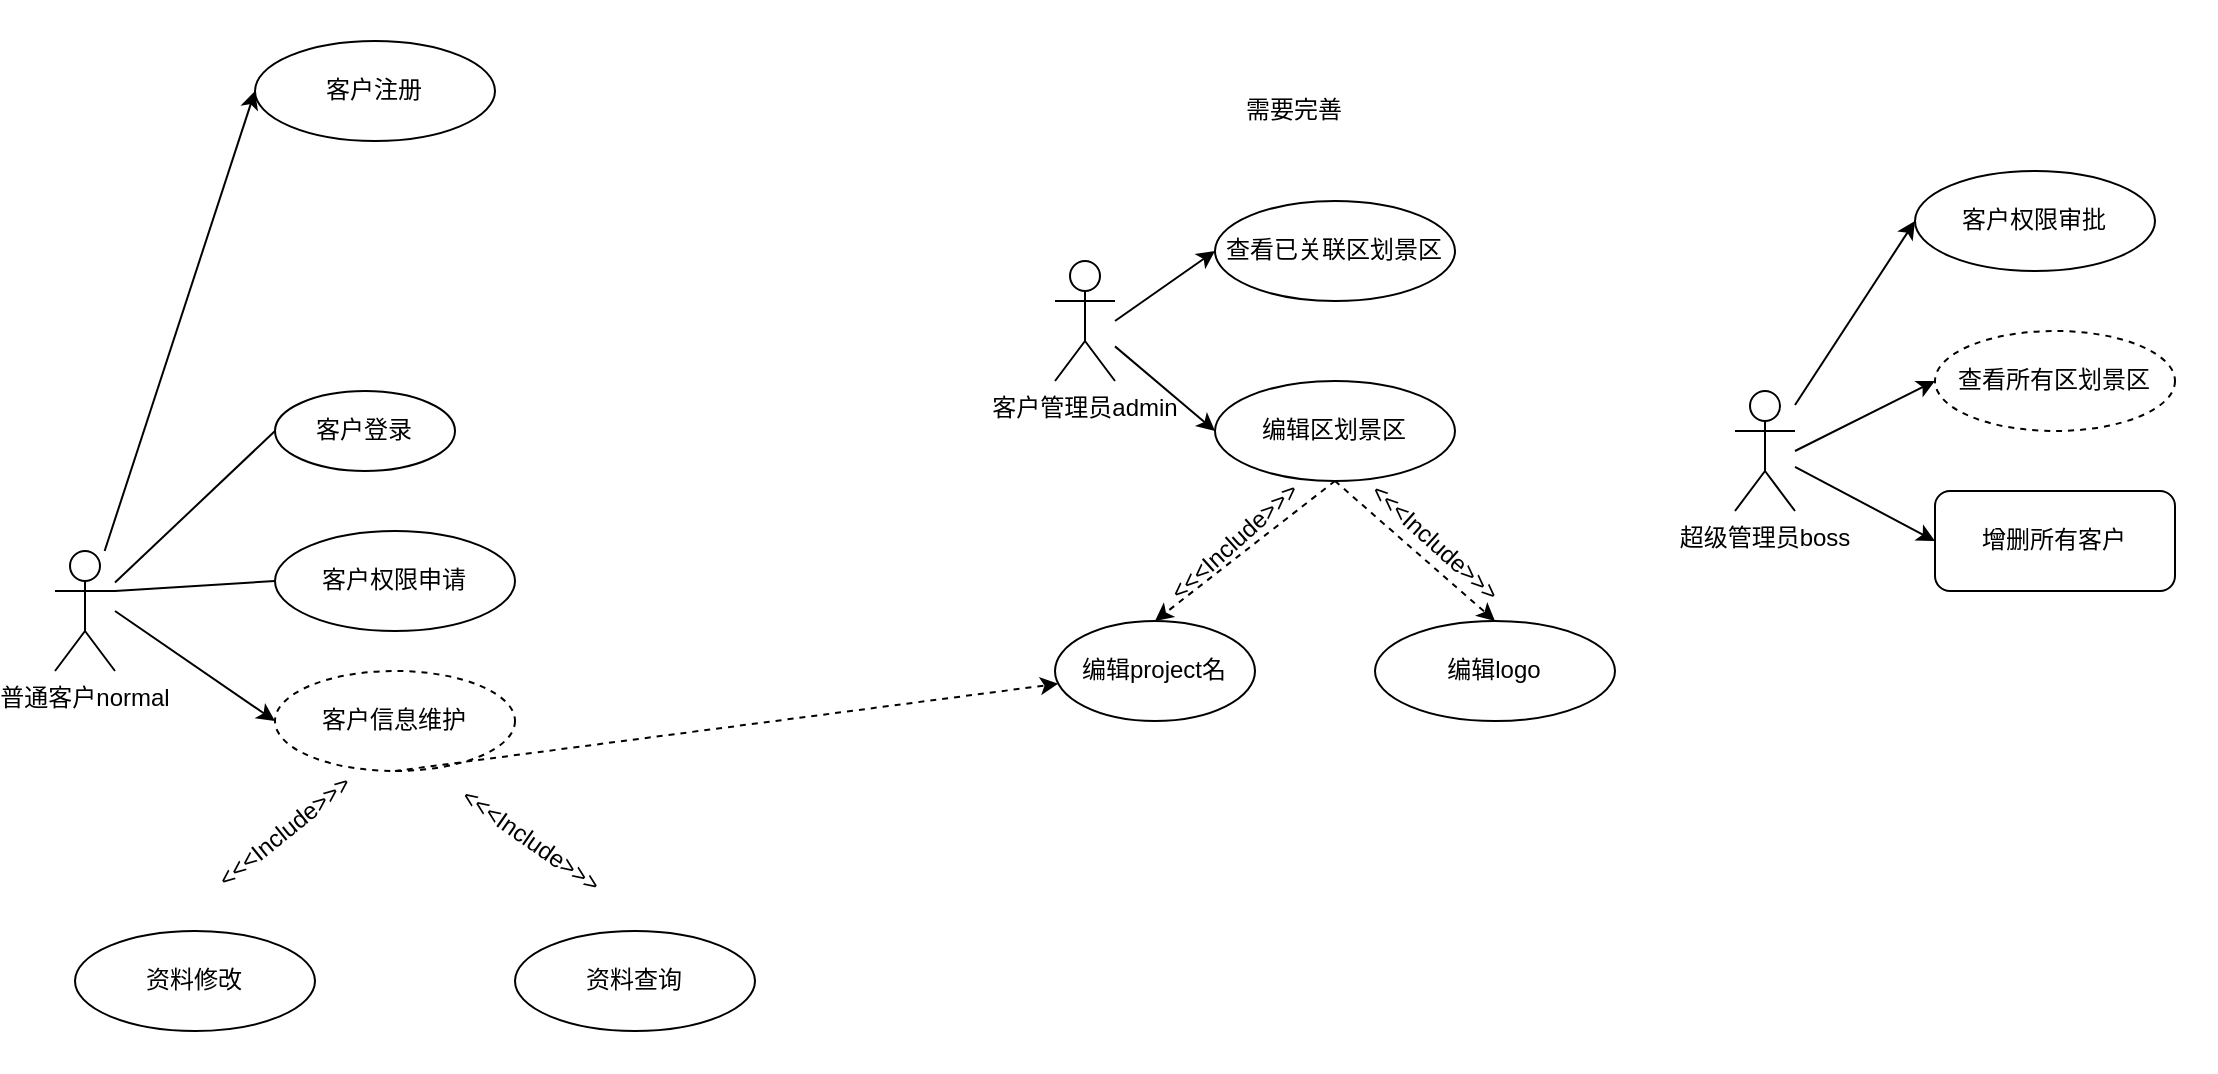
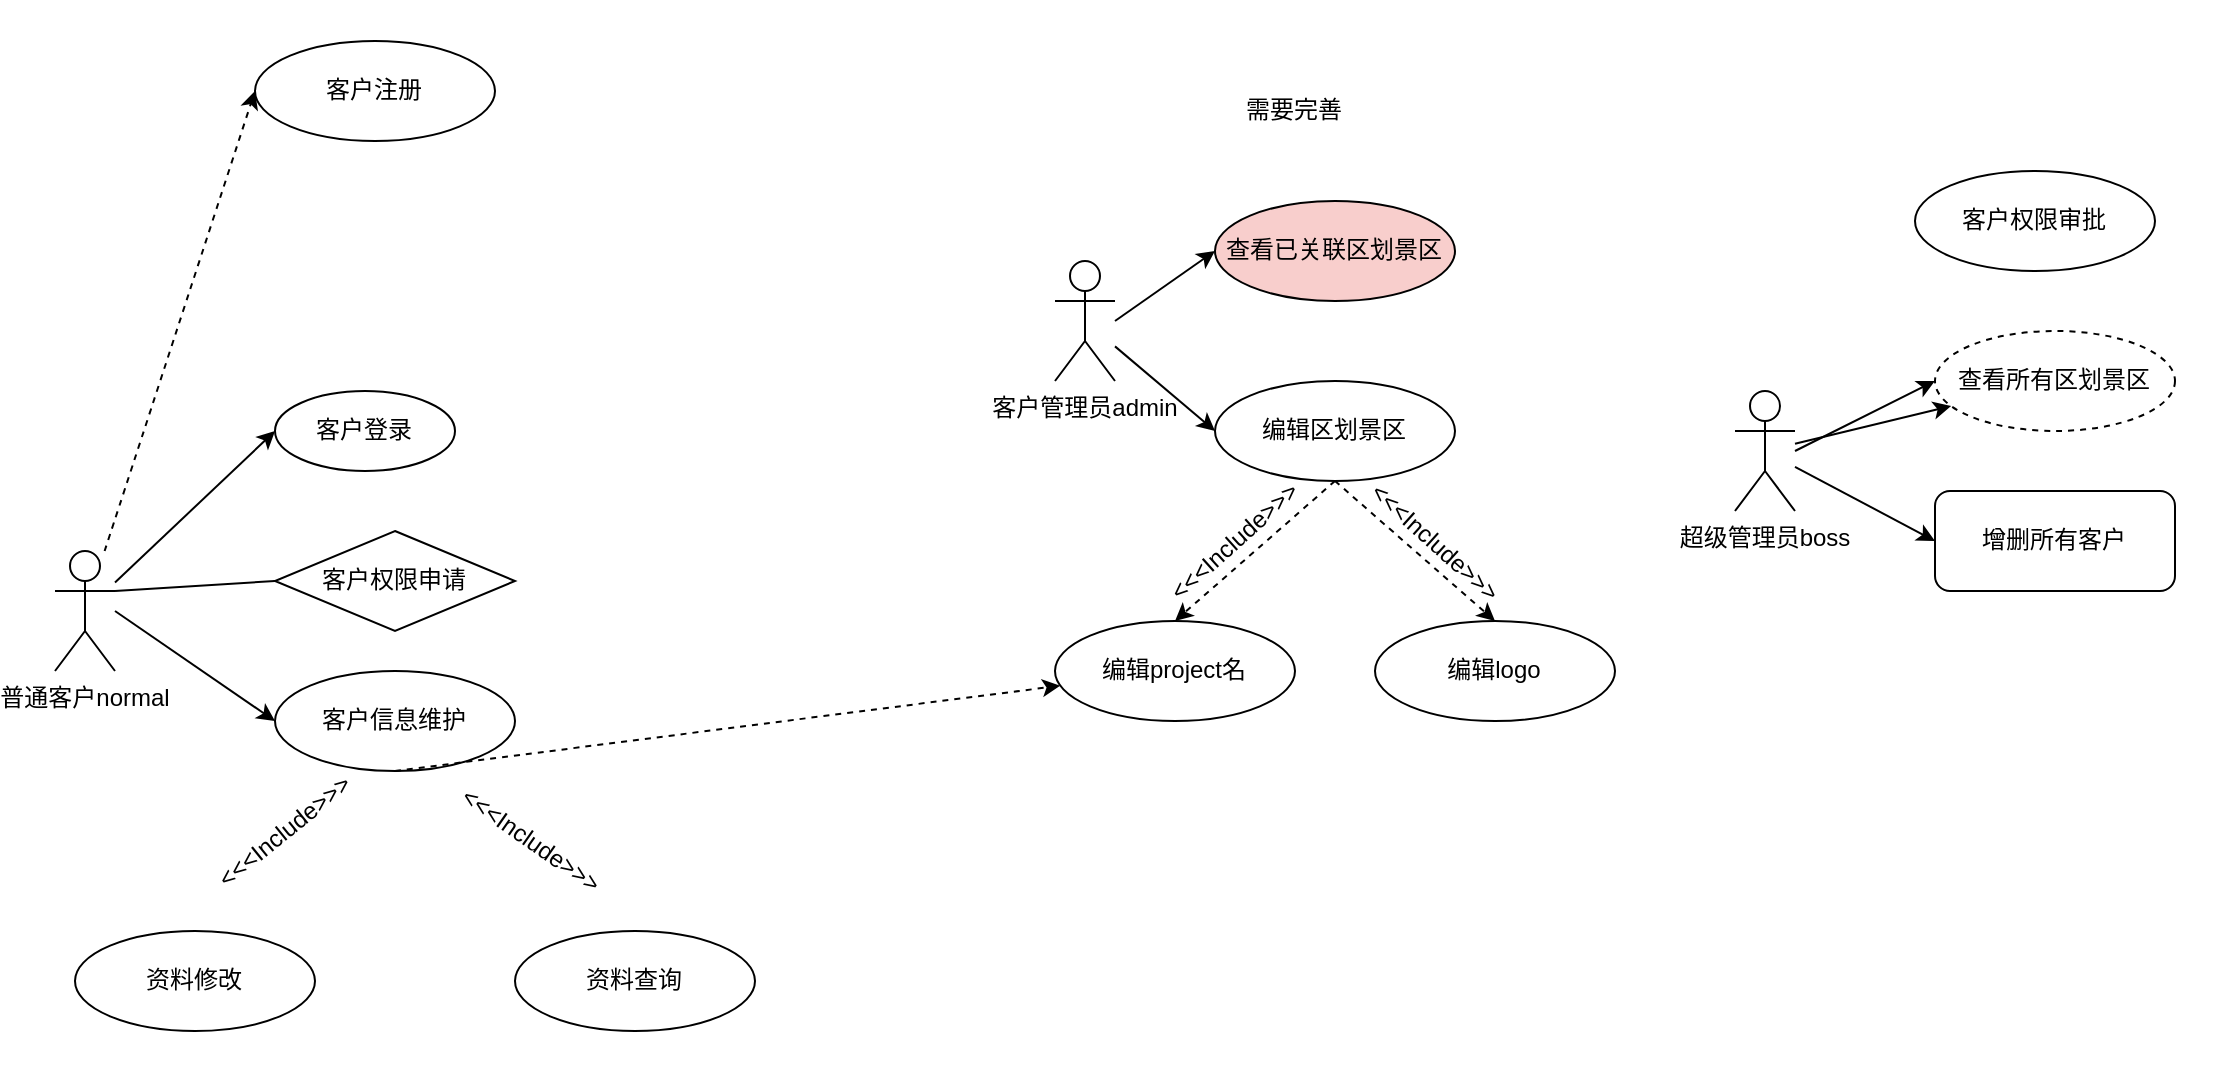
- <mxCell id="21" value="查看已关联区划景区" style="ellipse;whiteSpace=wrap;html=1;" vertex="1" parent="1"><mxGeometry x="600" y="100" width="120" height="50" as="geometry" /></mxCell>
+ <mxCell id="21" value="查看已关联区划景区" style="ellipse;whiteSpace=wrap;html=1;fillColor=#f8cecc;" vertex="1" parent="1"><mxGeometry x="600" y="100" width="120" height="50" as="geometry" /></mxCell>
- <mxCell id="33" value="" style="endArrow=classic;html=1;entryX=0;entryY=0.5;entryDx=0;entryDy=0;curved=1;" edge="1" parent="1" source="16" target="32"><mxGeometry width="50" height="50" relative="1" as="geometry"><mxPoint x="1210" y="228.182" as="sourcePoint" /><mxPoint x="960" y="210" as="targetPoint" /></mxGeometry></mxCell>
+ <mxCell id="33" value="" style="endArrow=classic;html=1;curved=1;" edge="1" parent="1" source="16" target="17"><mxGeometry width="50" height="50" relative="1" as="geometry"><mxPoint x="1210" y="228.182" as="sourcePoint" /><mxPoint x="960" y="210" as="targetPoint" /></mxGeometry></mxCell>
- <mxCell id="10" value="" style="endArrow=classic;html=1;entryX=0;entryY=0.5;entryDx=0;entryDy=0;curved=1;" edge="1" parent="1" source="2" target="9"><mxGeometry width="50" height="50" relative="1" as="geometry"><mxPoint x="230" y="305" as="sourcePoint" /><mxPoint x="280" y="255" as="targetPoint" /></mxGeometry></mxCell>
+ <mxCell id="10" value="" style="endArrow=classic;html=1;entryX=0;entryY=0.5;entryDx=0;entryDy=0;curved=1;dashed=1;" edge="1" parent="1" source="2" target="9"><mxGeometry width="50" height="50" relative="1" as="geometry"><mxPoint x="230" y="305" as="sourcePoint" /><mxPoint x="280" y="255" as="targetPoint" /></mxGeometry></mxCell>
- <mxCell id="14" value="" style="endArrow=none;html=1;entryX=0;entryY=0.5;entryDx=0;entryDy=0;curved=1;" edge="1" parent="1" source="2" target="12"><mxGeometry width="50" height="50" relative="1" as="geometry"><mxPoint x="60" y="287.368" as="sourcePoint" /><mxPoint x="140" y="140" as="targetPoint" /></mxGeometry></mxCell>
+ <mxCell id="14" value="" style="endArrow=classic;html=1;entryX=0;entryY=0.5;entryDx=0;entryDy=0;curved=1;" edge="1" parent="1" source="2" target="12"><mxGeometry width="50" height="50" relative="1" as="geometry"><mxPoint x="60" y="287.368" as="sourcePoint" /><mxPoint x="140" y="140" as="targetPoint" /></mxGeometry></mxCell>
- <mxCell id="13" value="客户权限申请" style="ellipse;whiteSpace=wrap;html=1;" vertex="1" parent="1"><mxGeometry x="130" y="265" width="120" height="50" as="geometry" /></mxCell>
+ <mxCell id="13" value="客户权限申请" style="rhombus;whiteSpace=wrap;html=1;" vertex="1" parent="1"><mxGeometry x="130" y="265" width="120" height="50" as="geometry" /></mxCell>
- <mxCell id="23" value="编辑project名" style="ellipse;whiteSpace=wrap;html=1;" vertex="1" parent="1"><mxGeometry x="520" y="310" width="100" height="50" as="geometry" /></mxCell>
+ <mxCell id="23" value="编辑project名" style="ellipse;whiteSpace=wrap;html=1;" vertex="1" parent="1"><mxGeometry x="520" y="310" width="120" height="50" as="geometry" /></mxCell>
- <mxCell id="3" value="客户信息维护" style="ellipse;whiteSpace=wrap;html=1;dashed=1;" vertex="1" parent="1"><mxGeometry x="130" y="335" width="120" height="50" as="geometry" /></mxCell>
+ <mxCell id="3" value="客户信息维护" style="ellipse;whiteSpace=wrap;html=1;" vertex="1" parent="1"><mxGeometry x="130" y="335" width="120" height="50" as="geometry" /></mxCell>
